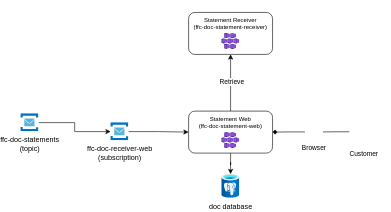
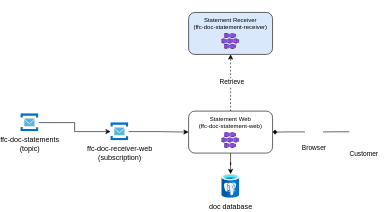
- <mxCell id="12" value="Statement Receiver&lt;br style=&quot;font-size: 10px;&quot;&gt;(ffc-doc-statement-receiver)" style="rounded=1;whiteSpace=wrap;html=1;verticalAlign=top;fontSize=10;" parent="1" vertex="1"><mxGeometry x="300" y="20" width="140" height="70" as="geometry" /></mxCell>
+ <mxCell id="12" value="Statement Receiver&lt;br style=&quot;font-size: 10px;&quot;&gt;(ffc-doc-statement-receiver)" style="rounded=1;whiteSpace=wrap;html=1;verticalAlign=top;fontSize=10;fillColor=#dae8fc;" parent="1" vertex="1"><mxGeometry x="300" y="20" width="140" height="70" as="geometry" /></mxCell>
- <mxCell id="7" value="" style="edgeStyle=orthogonalEdgeStyle;rounded=0;orthogonalLoop=1;jettySize=auto;html=1;entryX=0.5;entryY=1;entryDx=0;entryDy=0;" parent="1" source="9" target="12" edge="1"><mxGeometry relative="1" as="geometry"><mxPoint x="366.25" y="118" as="targetPoint" /></mxGeometry></mxCell>
+ <mxCell id="7" value="" style="edgeStyle=orthogonalEdgeStyle;rounded=0;orthogonalLoop=1;jettySize=auto;html=1;entryX=0.5;entryY=1;entryDx=0;entryDy=0;dashed=1;" parent="1" source="9" target="12" edge="1"><mxGeometry relative="1" as="geometry"><mxPoint x="366.25" y="118" as="targetPoint" /></mxGeometry></mxCell>
